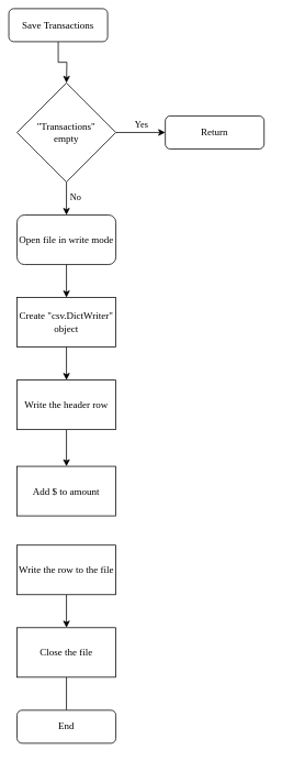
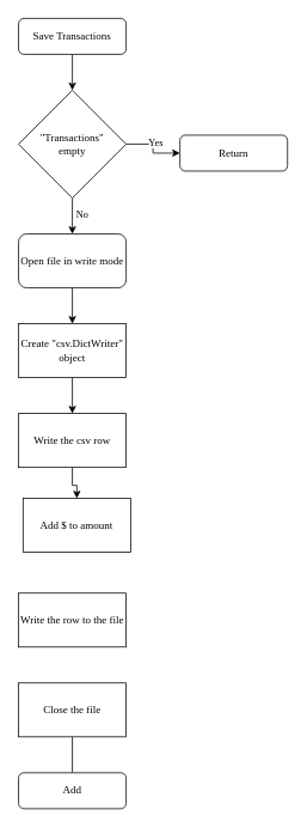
- <mxCell id="3" value="Save Transactions" style="rounded=1;whiteSpace=wrap;html=1;fontSize=12;glass=0;strokeWidth=1;shadow=0;fontFamily=Times New Roman;align=center;" parent="1" vertex="1"><mxGeometry x="10" y="10" width="120" height="40" as="geometry" /></mxCell>
+ <mxCell id="3" value="Save Transactions" style="rounded=1;whiteSpace=wrap;html=1;fontSize=12;glass=0;strokeWidth=1;shadow=0;fontFamily=Times New Roman;align=center;" parent="1" vertex="1"><mxGeometry x="20" y="20" width="120" height="40" as="geometry" /></mxCell>
- <mxCell id="11" value="Return" style="rounded=1;whiteSpace=wrap;html=1;fontSize=12;glass=0;strokeWidth=1;shadow=0;fontFamily=Times New Roman;align=center;" parent="1" vertex="1"><mxGeometry x="200" y="140" width="120" height="40" as="geometry" /></mxCell>
+ <mxCell id="11" value="Return" style="rounded=1;whiteSpace=wrap;html=1;fontSize=12;glass=0;strokeWidth=1;shadow=0;fontFamily=Times New Roman;align=center;" parent="1" vertex="1"><mxGeometry x="200" y="150" width="120" height="40" as="geometry" /></mxCell>
- <mxCell id="15" value="Write the header row" style="rounded=0;whiteSpace=wrap;html=1;fontFamily=Times New Roman;align=center;" parent="1" vertex="1"><mxGeometry x="20" y="460" width="120" height="60" as="geometry" /></mxCell>
+ <mxCell id="15" value="Write the csv row" style="rounded=0;whiteSpace=wrap;html=1;fontFamily=Times New Roman;align=center;" parent="1" vertex="1"><mxGeometry x="20" y="460" width="120" height="60" as="geometry" /></mxCell>
- <mxCell id="16" value="Add $ to amount" style="rounded=0;whiteSpace=wrap;html=1;fontFamily=Times New Roman;align=center;" parent="1" vertex="1"><mxGeometry x="20" y="564.5" width="120" height="60" as="geometry" /></mxCell>
+ <mxCell id="16" value="Add $ to amount" style="rounded=0;whiteSpace=wrap;html=1;fontFamily=Times New Roman;align=center;" parent="1" vertex="1"><mxGeometry x="25" y="554.5" width="120" height="60" as="geometry" /></mxCell>
- <mxCell id="17" value="" style="edgeStyle=orthogonalEdgeStyle;rounded=0;orthogonalLoop=1;jettySize=auto;html=1;fontFamily=Times New Roman;" parent="1" source="18" target="20" edge="1"><mxGeometry relative="1" as="geometry" /></mxCell>
- <mxCell id="21" value="End" style="rounded=1;whiteSpace=wrap;html=1;fontSize=12;glass=0;strokeWidth=1;shadow=0;fontFamily=Times New Roman;align=center;" parent="1" vertex="1"><mxGeometry x="20" y="860" width="120" height="40" as="geometry" /></mxCell>
+ <mxCell id="21" value="Add" style="rounded=1;whiteSpace=wrap;html=1;fontSize=12;glass=0;strokeWidth=1;shadow=0;fontFamily=Times New Roman;align=center;" parent="1" vertex="1"><mxGeometry x="20" y="860" width="120" height="40" as="geometry" /></mxCell>
